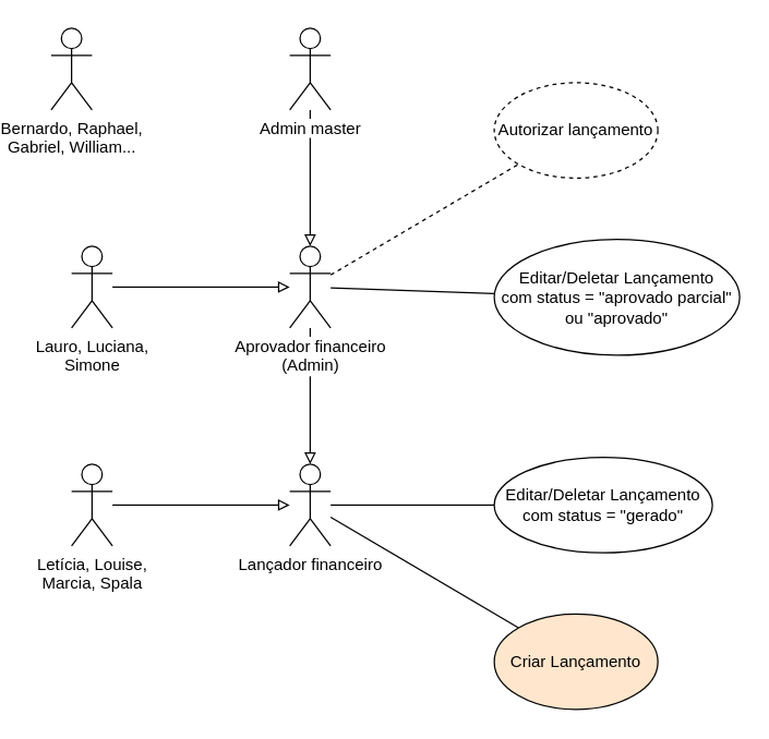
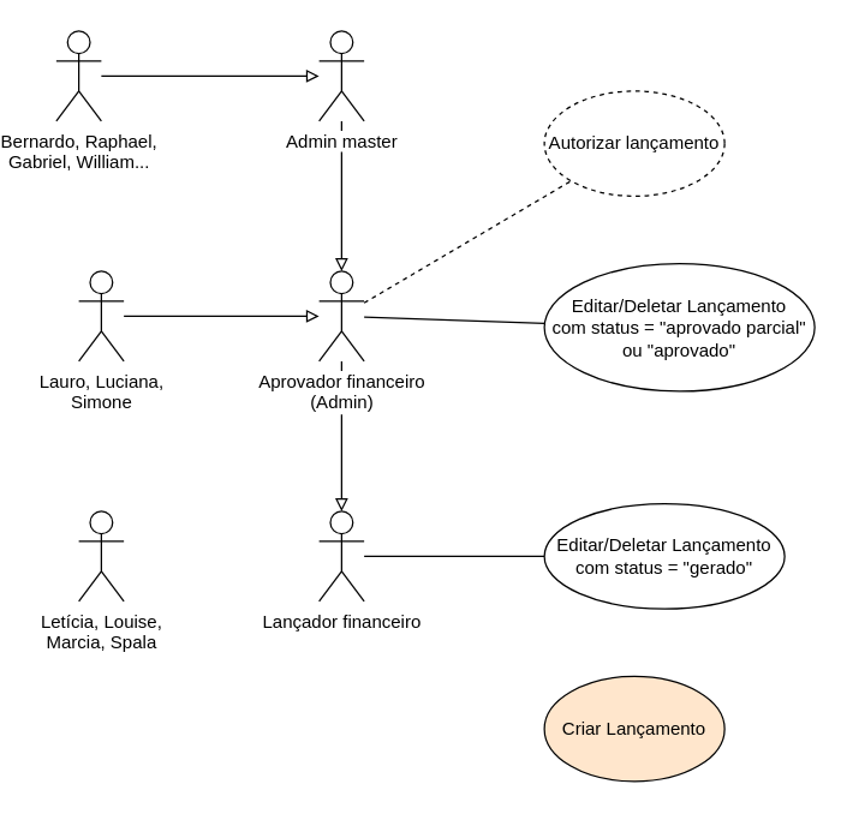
+ <mxCell id="18" style="edgeStyle=none;html=1;endArrow=block;endFill=0;" parent="1" source="19" target="17" edge="1"><mxGeometry relative="1" as="geometry" /></mxCell>
- <mxCell id="7" style="edgeStyle=none;html=1;endArrow=block;endFill=0;" parent="1" source="8" target="6" edge="1"><mxGeometry relative="1" as="geometry" /></mxCell>
- <mxCell id="5" style="edgeStyle=none;html=1;endArrow=none;endFill=0;" parent="1" source="6" target="12" edge="1"><mxGeometry relative="1" as="geometry" /></mxCell>
